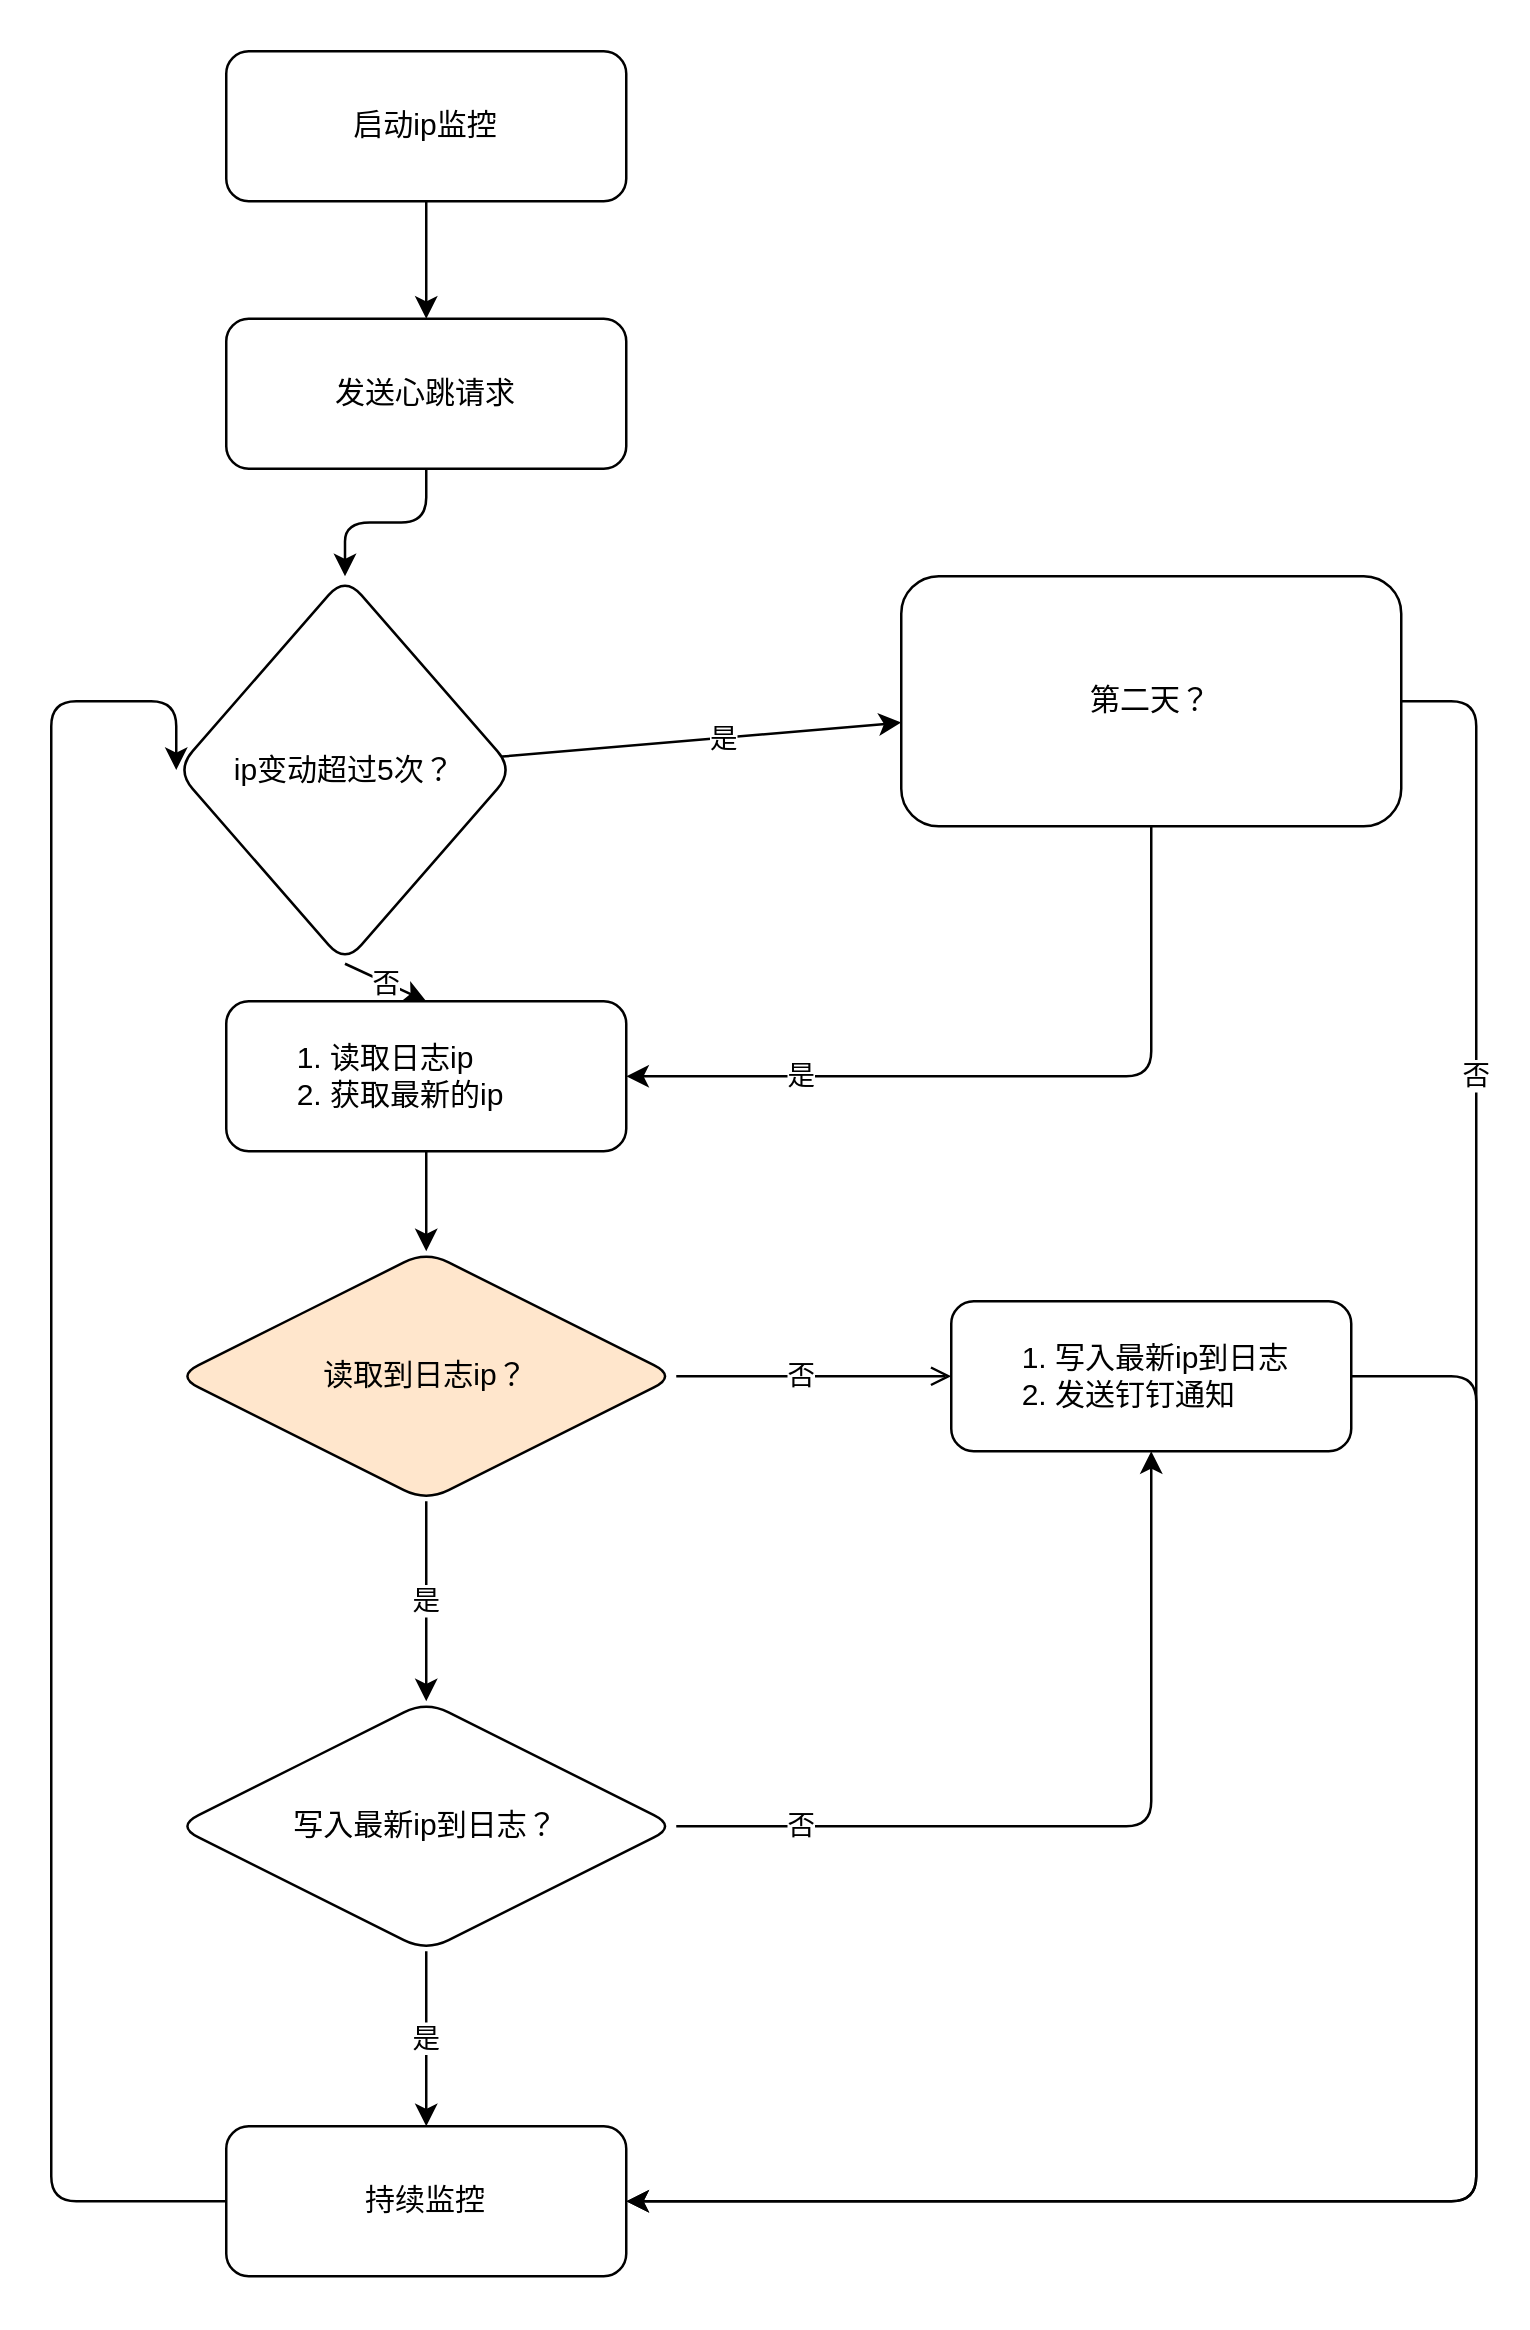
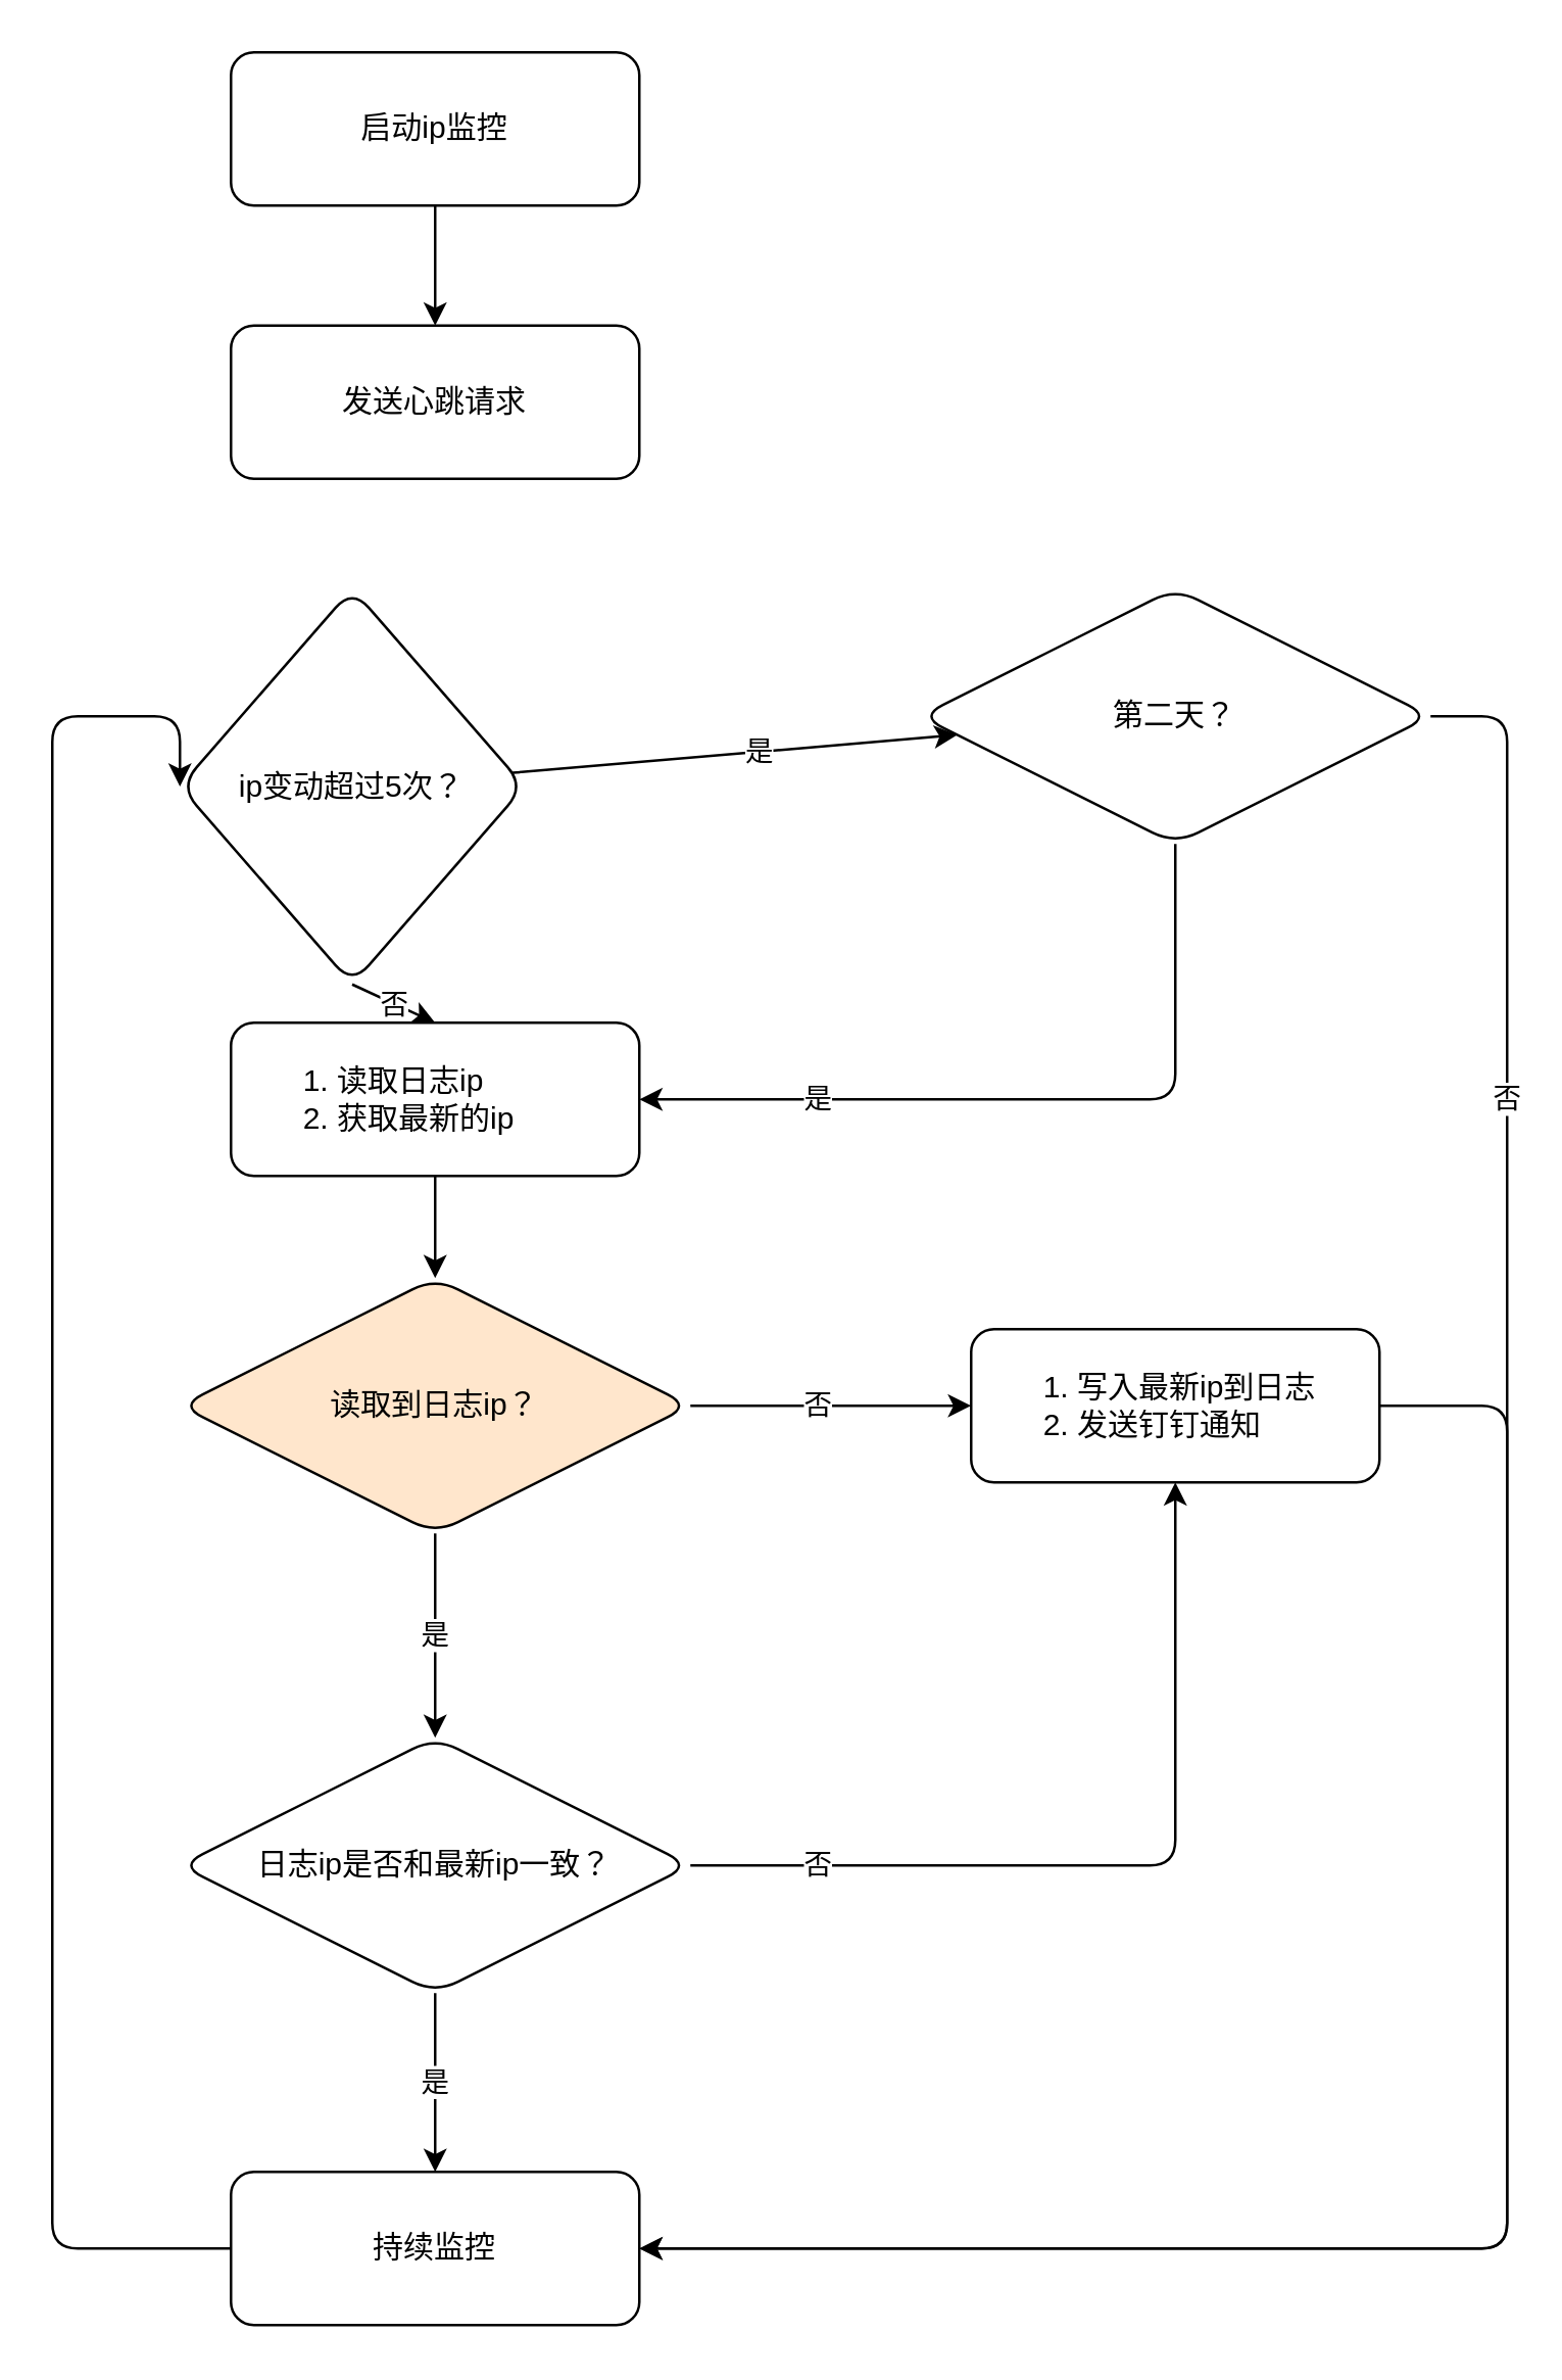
- <mxCell id="22" style="edgeStyle=orthogonalEdgeStyle;jumpStyle=none;html=1;exitX=0.5;exitY=1;exitDx=0;exitDy=0;entryX=0.5;entryY=0;entryDx=0;entryDy=0;endArrow=classic;endFill=1;" edge="1" parent="1" source="23" target="18"><mxGeometry relative="1" as="geometry" /></mxCell>
- <mxCell id="21" value="第二天？" style="whiteSpace=wrap;html=1;rounded=1;" vertex="1" parent="1"><mxGeometry x="360" y="230" width="200" height="100" as="geometry" /></mxCell>
+ <mxCell id="21" value="第二天？" style="rhombus;whiteSpace=wrap;html=1;rounded=1;" vertex="1" parent="1"><mxGeometry x="360" y="230" width="200" height="100" as="geometry" /></mxCell>
- <mxCell id="7" value="否" style="edgeStyle=none;html=1;exitX=1;exitY=0.5;exitDx=0;exitDy=0;entryX=0;entryY=0.5;entryDx=0;entryDy=0;endArrow=open;" edge="1" parent="1" source="8" target="10"><mxGeometry x="-0.091" relative="1" as="geometry"><mxPoint as="offset" /></mxGeometry></mxCell>
+ <mxCell id="7" value="否" style="edgeStyle=none;html=1;exitX=1;exitY=0.5;exitDx=0;exitDy=0;entryX=0;entryY=0.5;entryDx=0;entryDy=0;" edge="1" parent="1" source="8" target="10"><mxGeometry x="-0.091" relative="1" as="geometry"><mxPoint as="offset" /></mxGeometry></mxCell>
- <mxCell id="15" value="写入最新ip到日志？" style="rhombus;whiteSpace=wrap;html=1;rounded=1;" vertex="1" parent="1"><mxGeometry x="70" y="680" width="200" height="100" as="geometry" /></mxCell>
+ <mxCell id="15" value="日志ip是否和最新ip一致？" style="rhombus;whiteSpace=wrap;html=1;rounded=1;" vertex="1" parent="1"><mxGeometry x="70" y="680" width="200" height="100" as="geometry" /></mxCell>
